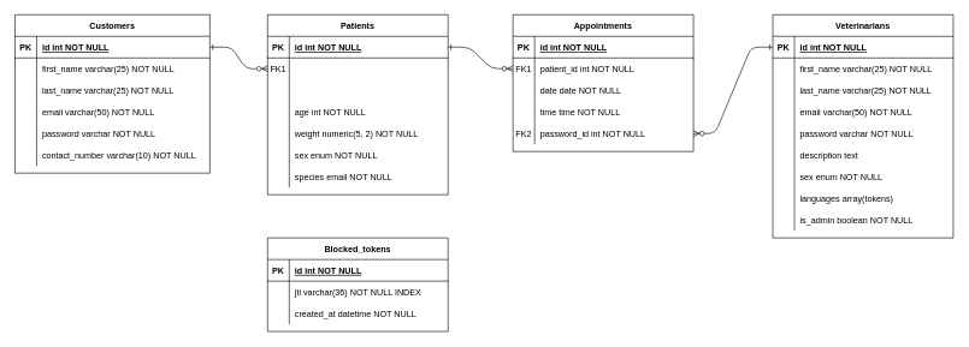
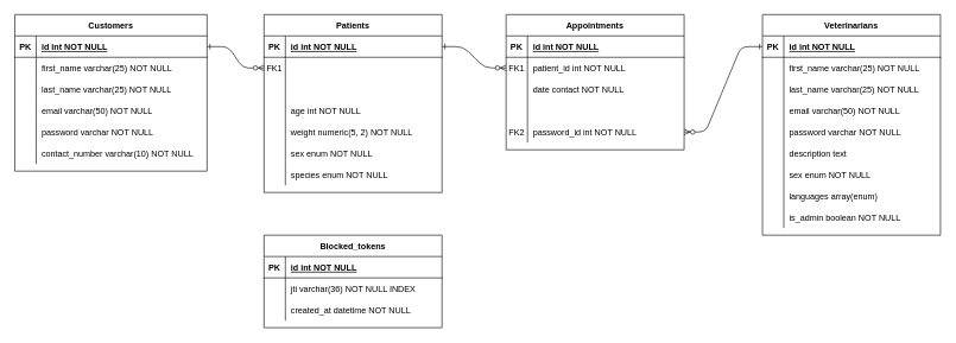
- <mxCell id="32" value="date date NOT NULL" style="shape=partialRectangle;overflow=hidden;connectable=0;fillColor=none;top=0;left=0;bottom=0;right=0;align=left;spacingLeft=6;" parent="30" vertex="1"><mxGeometry x="30" width="220" height="30" as="geometry"><mxRectangle width="220" height="30" as="alternateBounds" /></mxGeometry></mxCell>
+ <mxCell id="32" value="date contact NOT NULL" style="shape=partialRectangle;overflow=hidden;connectable=0;fillColor=none;top=0;left=0;bottom=0;right=0;align=left;spacingLeft=6;" parent="30" vertex="1"><mxGeometry x="30" width="220" height="30" as="geometry"><mxRectangle width="220" height="30" as="alternateBounds" /></mxGeometry></mxCell>
- <mxCell id="35" value="time time NOT NULL" style="shape=partialRectangle;overflow=hidden;connectable=0;fillColor=none;top=0;left=0;bottom=0;right=0;align=left;spacingLeft=6;" parent="33" vertex="1"><mxGeometry x="30" width="220" height="30" as="geometry"><mxRectangle width="220" height="30" as="alternateBounds" /></mxGeometry></mxCell>
- <mxCell id="58" value="species email NOT NULL" style="shape=partialRectangle;overflow=hidden;connectable=0;fillColor=none;top=0;left=0;bottom=0;right=0;align=left;spacingLeft=6;" parent="56" vertex="1"><mxGeometry x="30" width="220" height="30" as="geometry"><mxRectangle width="220" height="30" as="alternateBounds" /></mxGeometry></mxCell>
+ <mxCell id="58" value="species enum NOT NULL" style="shape=partialRectangle;overflow=hidden;connectable=0;fillColor=none;top=0;left=0;bottom=0;right=0;align=left;spacingLeft=6;" parent="56" vertex="1"><mxGeometry x="30" width="220" height="30" as="geometry"><mxRectangle width="220" height="30" as="alternateBounds" /></mxGeometry></mxCell>
- <mxCell id="83" value="languages array(tokens)" style="shape=partialRectangle;overflow=hidden;connectable=0;fillColor=none;top=0;left=0;bottom=0;right=0;align=left;spacingLeft=6;" parent="81" vertex="1"><mxGeometry x="30" width="220" height="30" as="geometry"><mxRectangle width="220" height="30" as="alternateBounds" /></mxGeometry></mxCell>
+ <mxCell id="83" value="languages array(enum)" style="shape=partialRectangle;overflow=hidden;connectable=0;fillColor=none;top=0;left=0;bottom=0;right=0;align=left;spacingLeft=6;" parent="81" vertex="1"><mxGeometry x="30" width="220" height="30" as="geometry"><mxRectangle width="220" height="30" as="alternateBounds" /></mxGeometry></mxCell>
